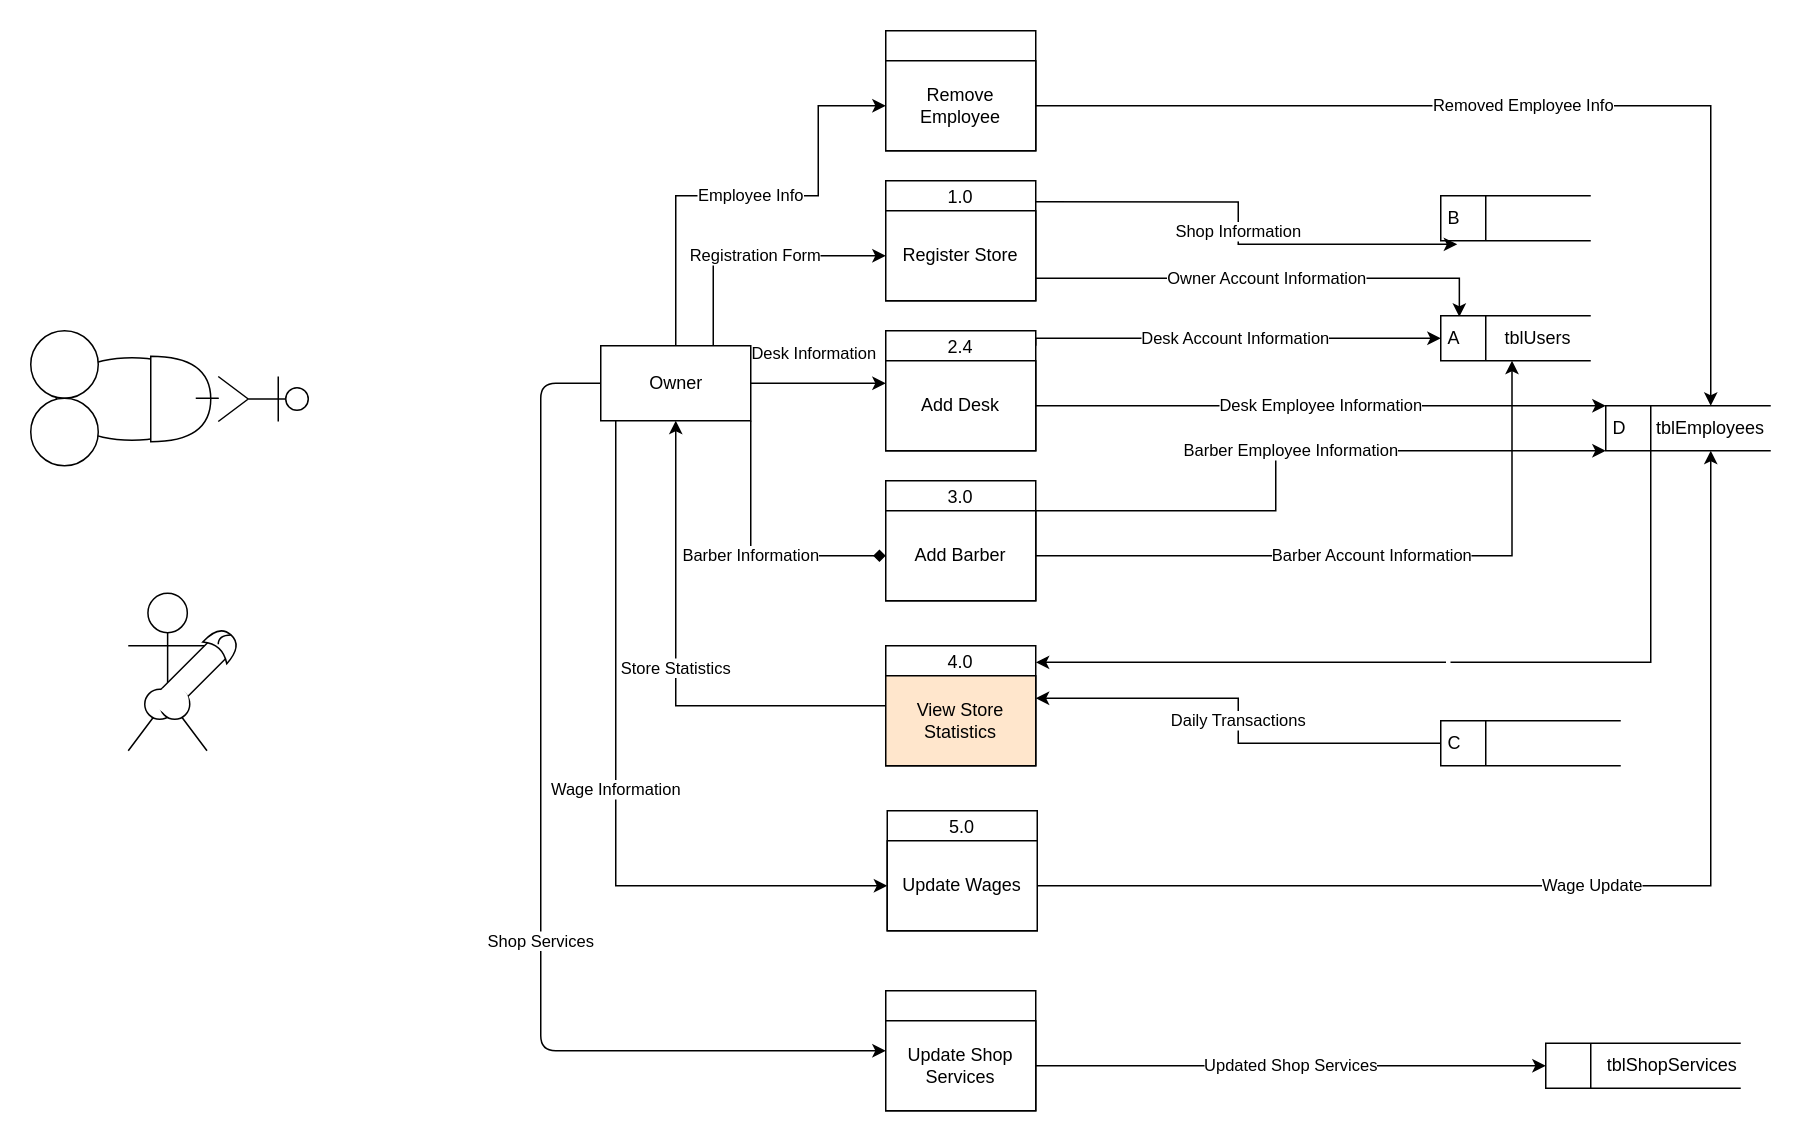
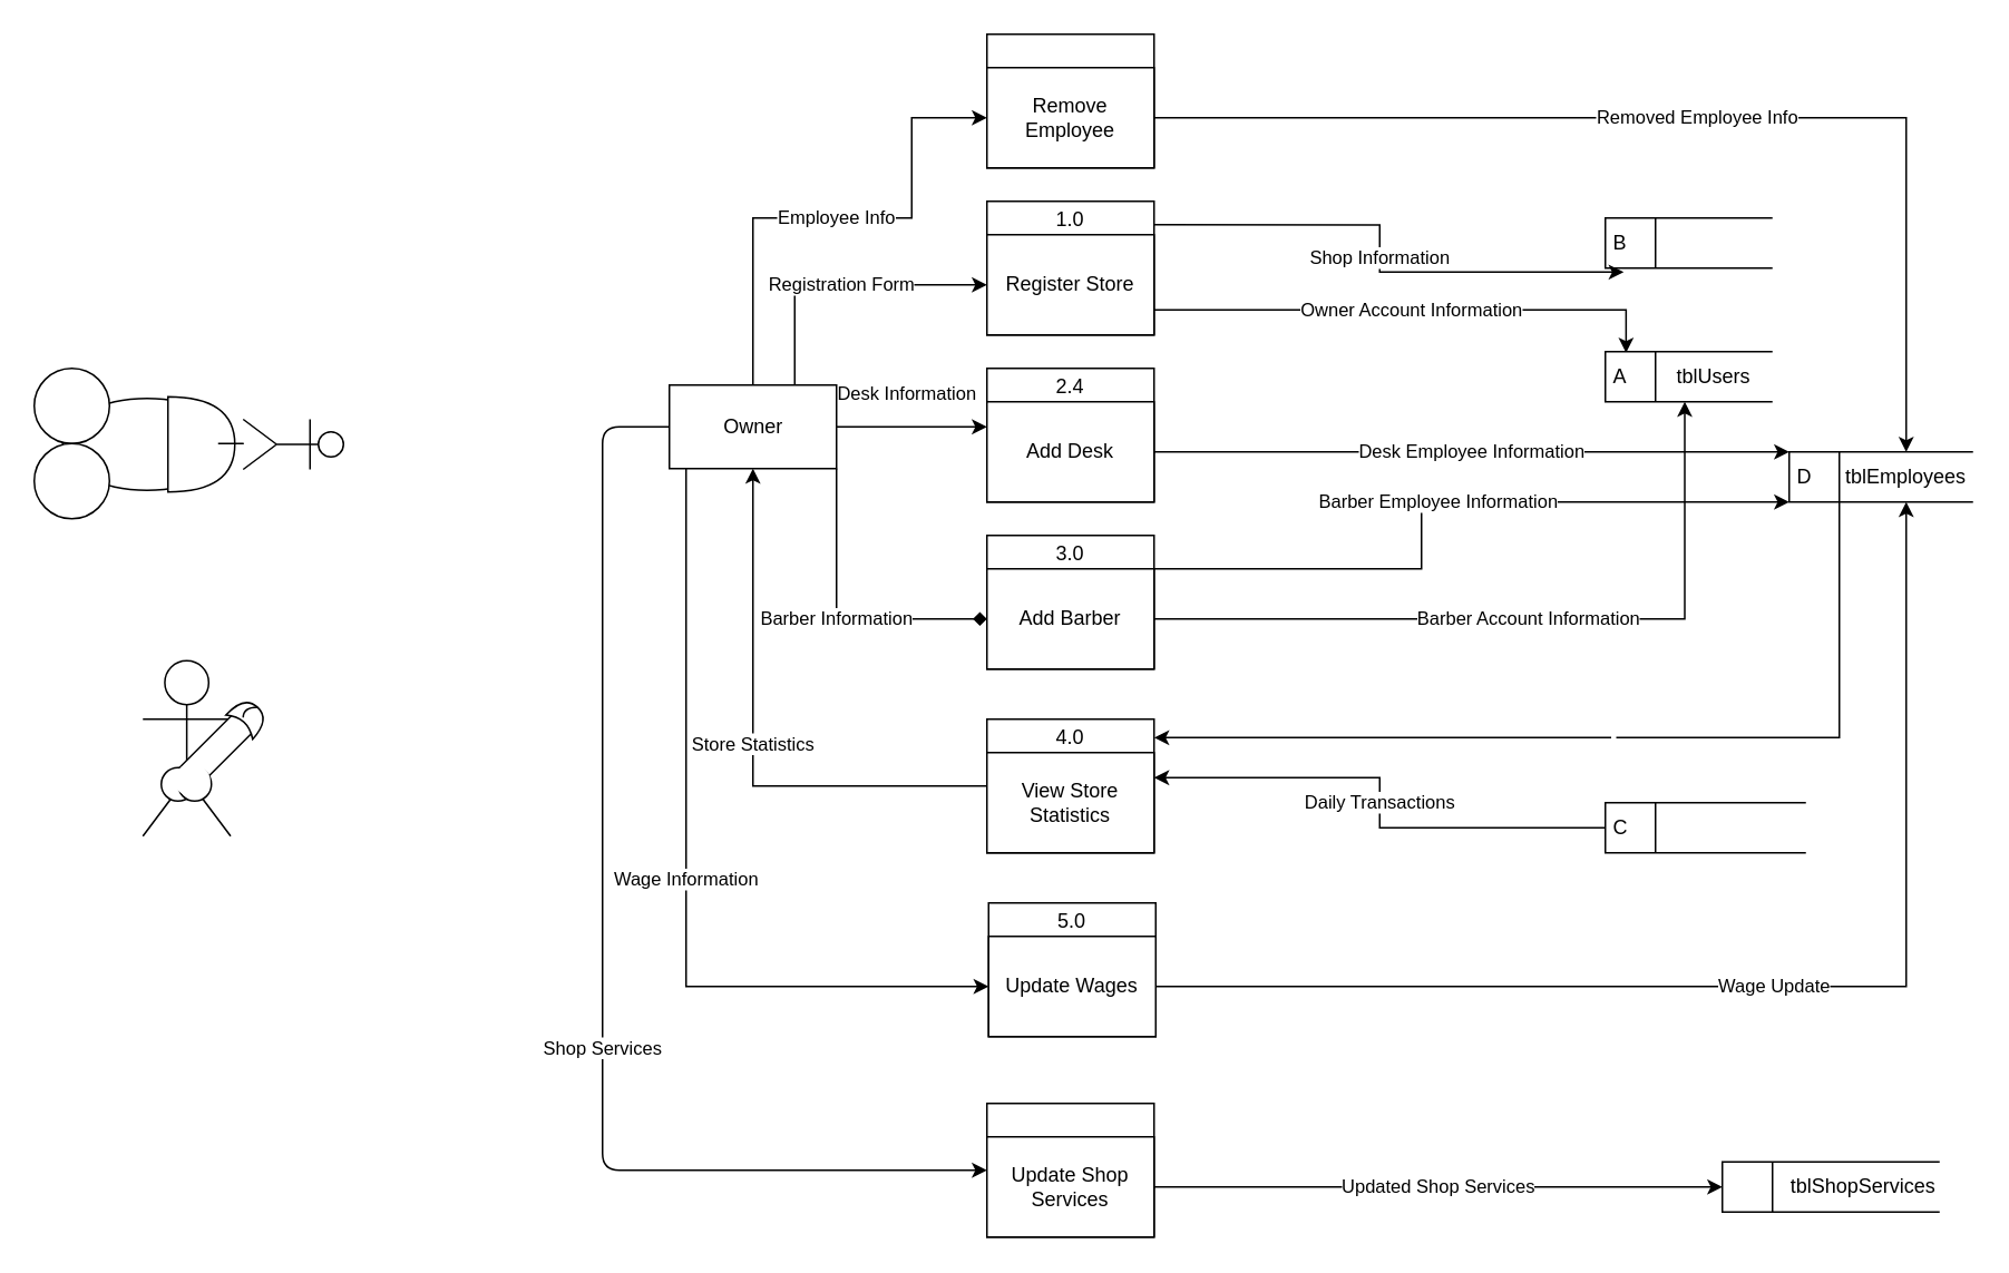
- <mxCell id="18" value="Desk Account Information" style="edgeStyle=orthogonalEdgeStyle;rounded=0;orthogonalLoop=1;jettySize=auto;html=1;entryX=0;entryY=0.5;entryDx=0;entryDy=0;exitX=1;exitY=0.125;exitDx=0;exitDy=0;exitPerimeter=0;" parent="1" source="16" target="11" edge="1"><mxGeometry relative="1" as="geometry"><Array as="points"><mxPoint x="690" y="225" /></Array></mxGeometry></mxCell>
- <mxCell id="37" value="View Store Statistics" style="rounded=0;whiteSpace=wrap;html=1;fillColor=#ffe6cc;" vertex="1" parent="36"><mxGeometry y="20" width="100" height="60" as="geometry" /></mxCell>
+ <mxCell id="37" value="View Store Statistics" style="rounded=0;whiteSpace=wrap;html=1;" vertex="1" parent="36"><mxGeometry y="20" width="100" height="60" as="geometry" /></mxCell>
